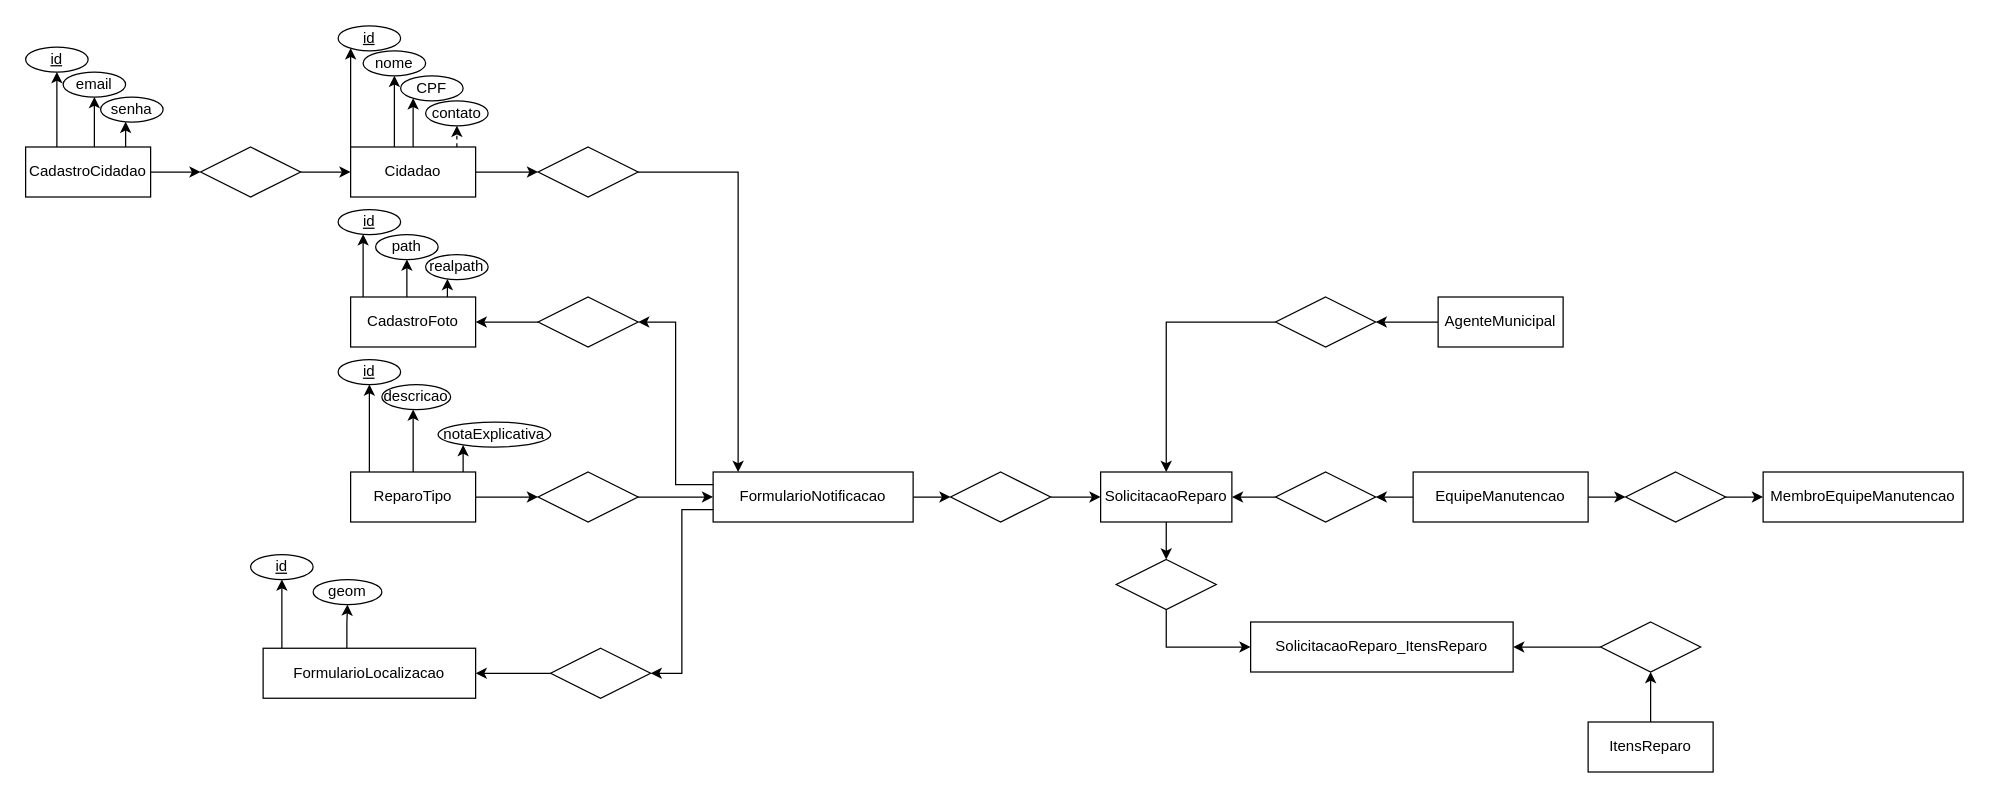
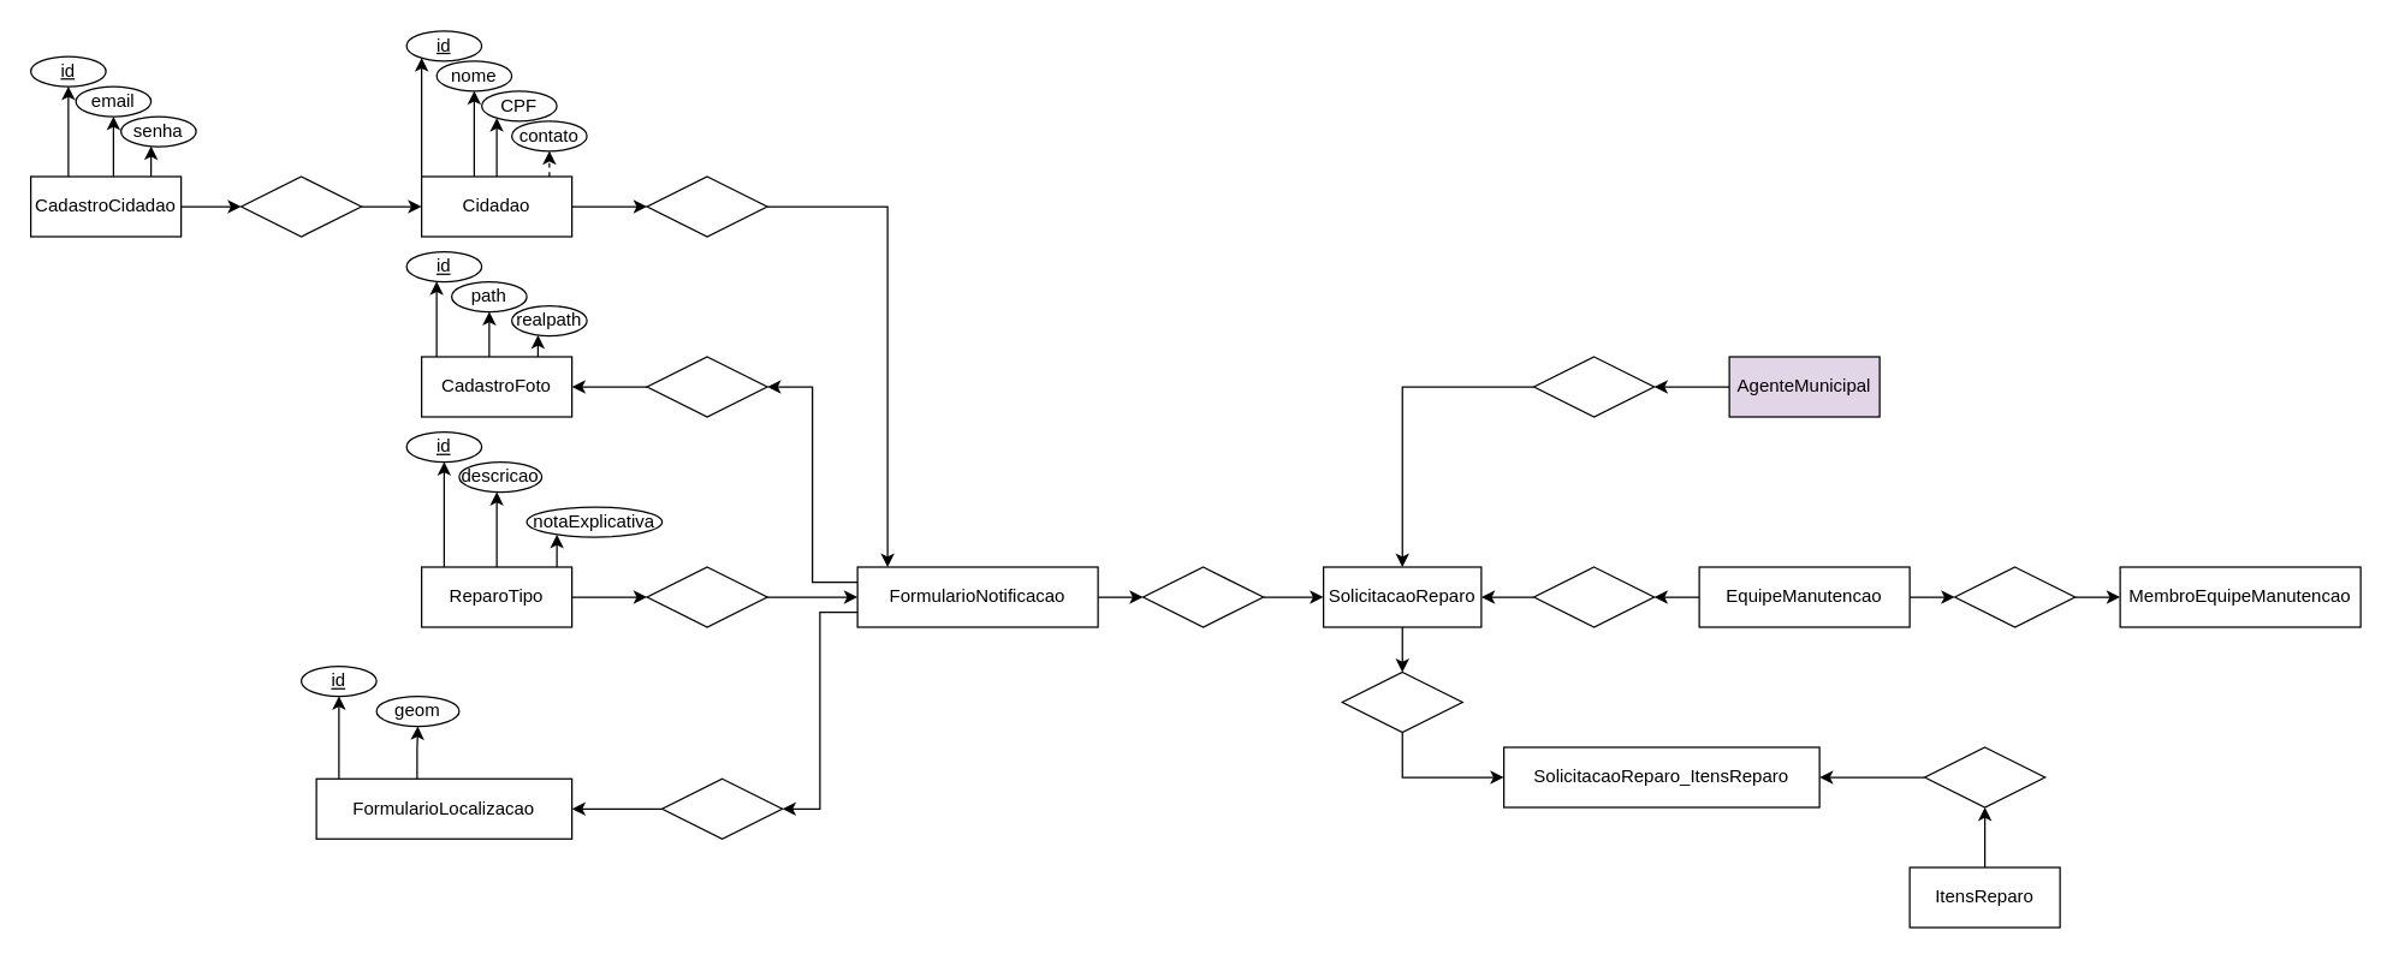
- <mxCell id="52" value="AgenteMunicipal" style="whiteSpace=wrap;html=1;align=center;" parent="1" vertex="1"><mxGeometry x="1150" y="237" width="100" height="40" as="geometry" /></mxCell>
+ <mxCell id="52" value="AgenteMunicipal" style="whiteSpace=wrap;html=1;align=center;fillColor=#e1d5e7;" parent="1" vertex="1"><mxGeometry x="1150" y="237" width="100" height="40" as="geometry" /></mxCell>
